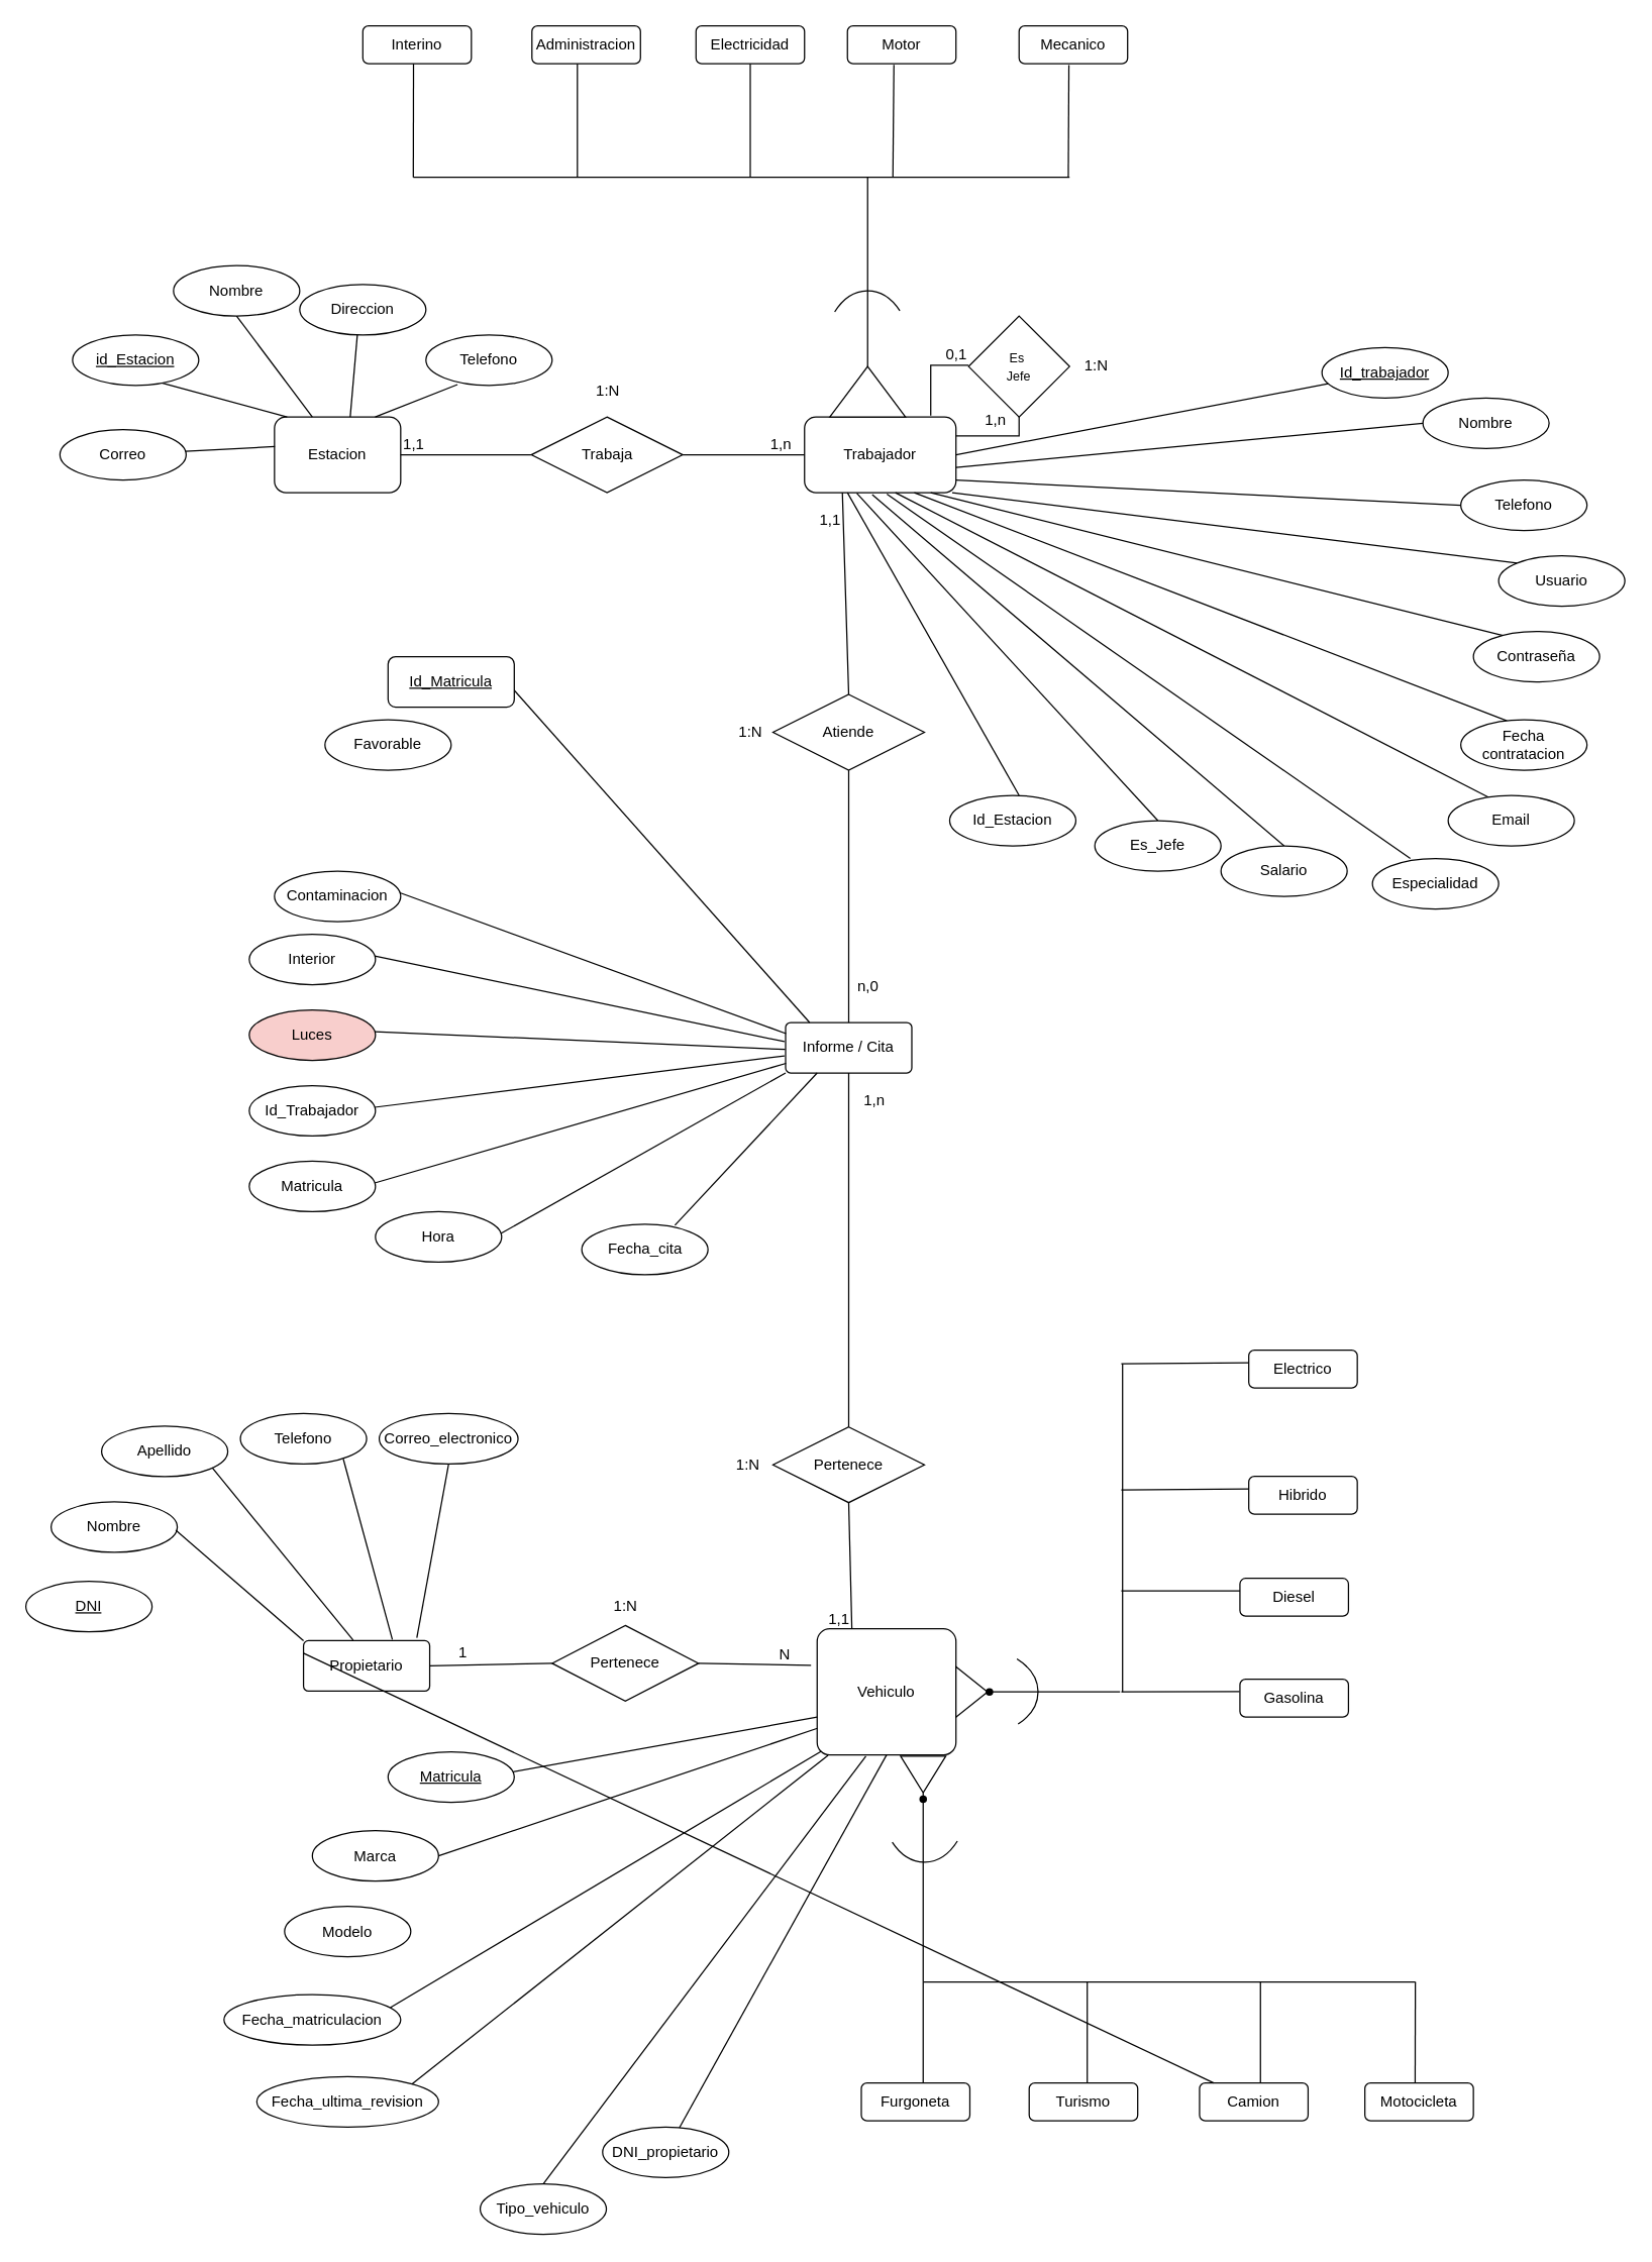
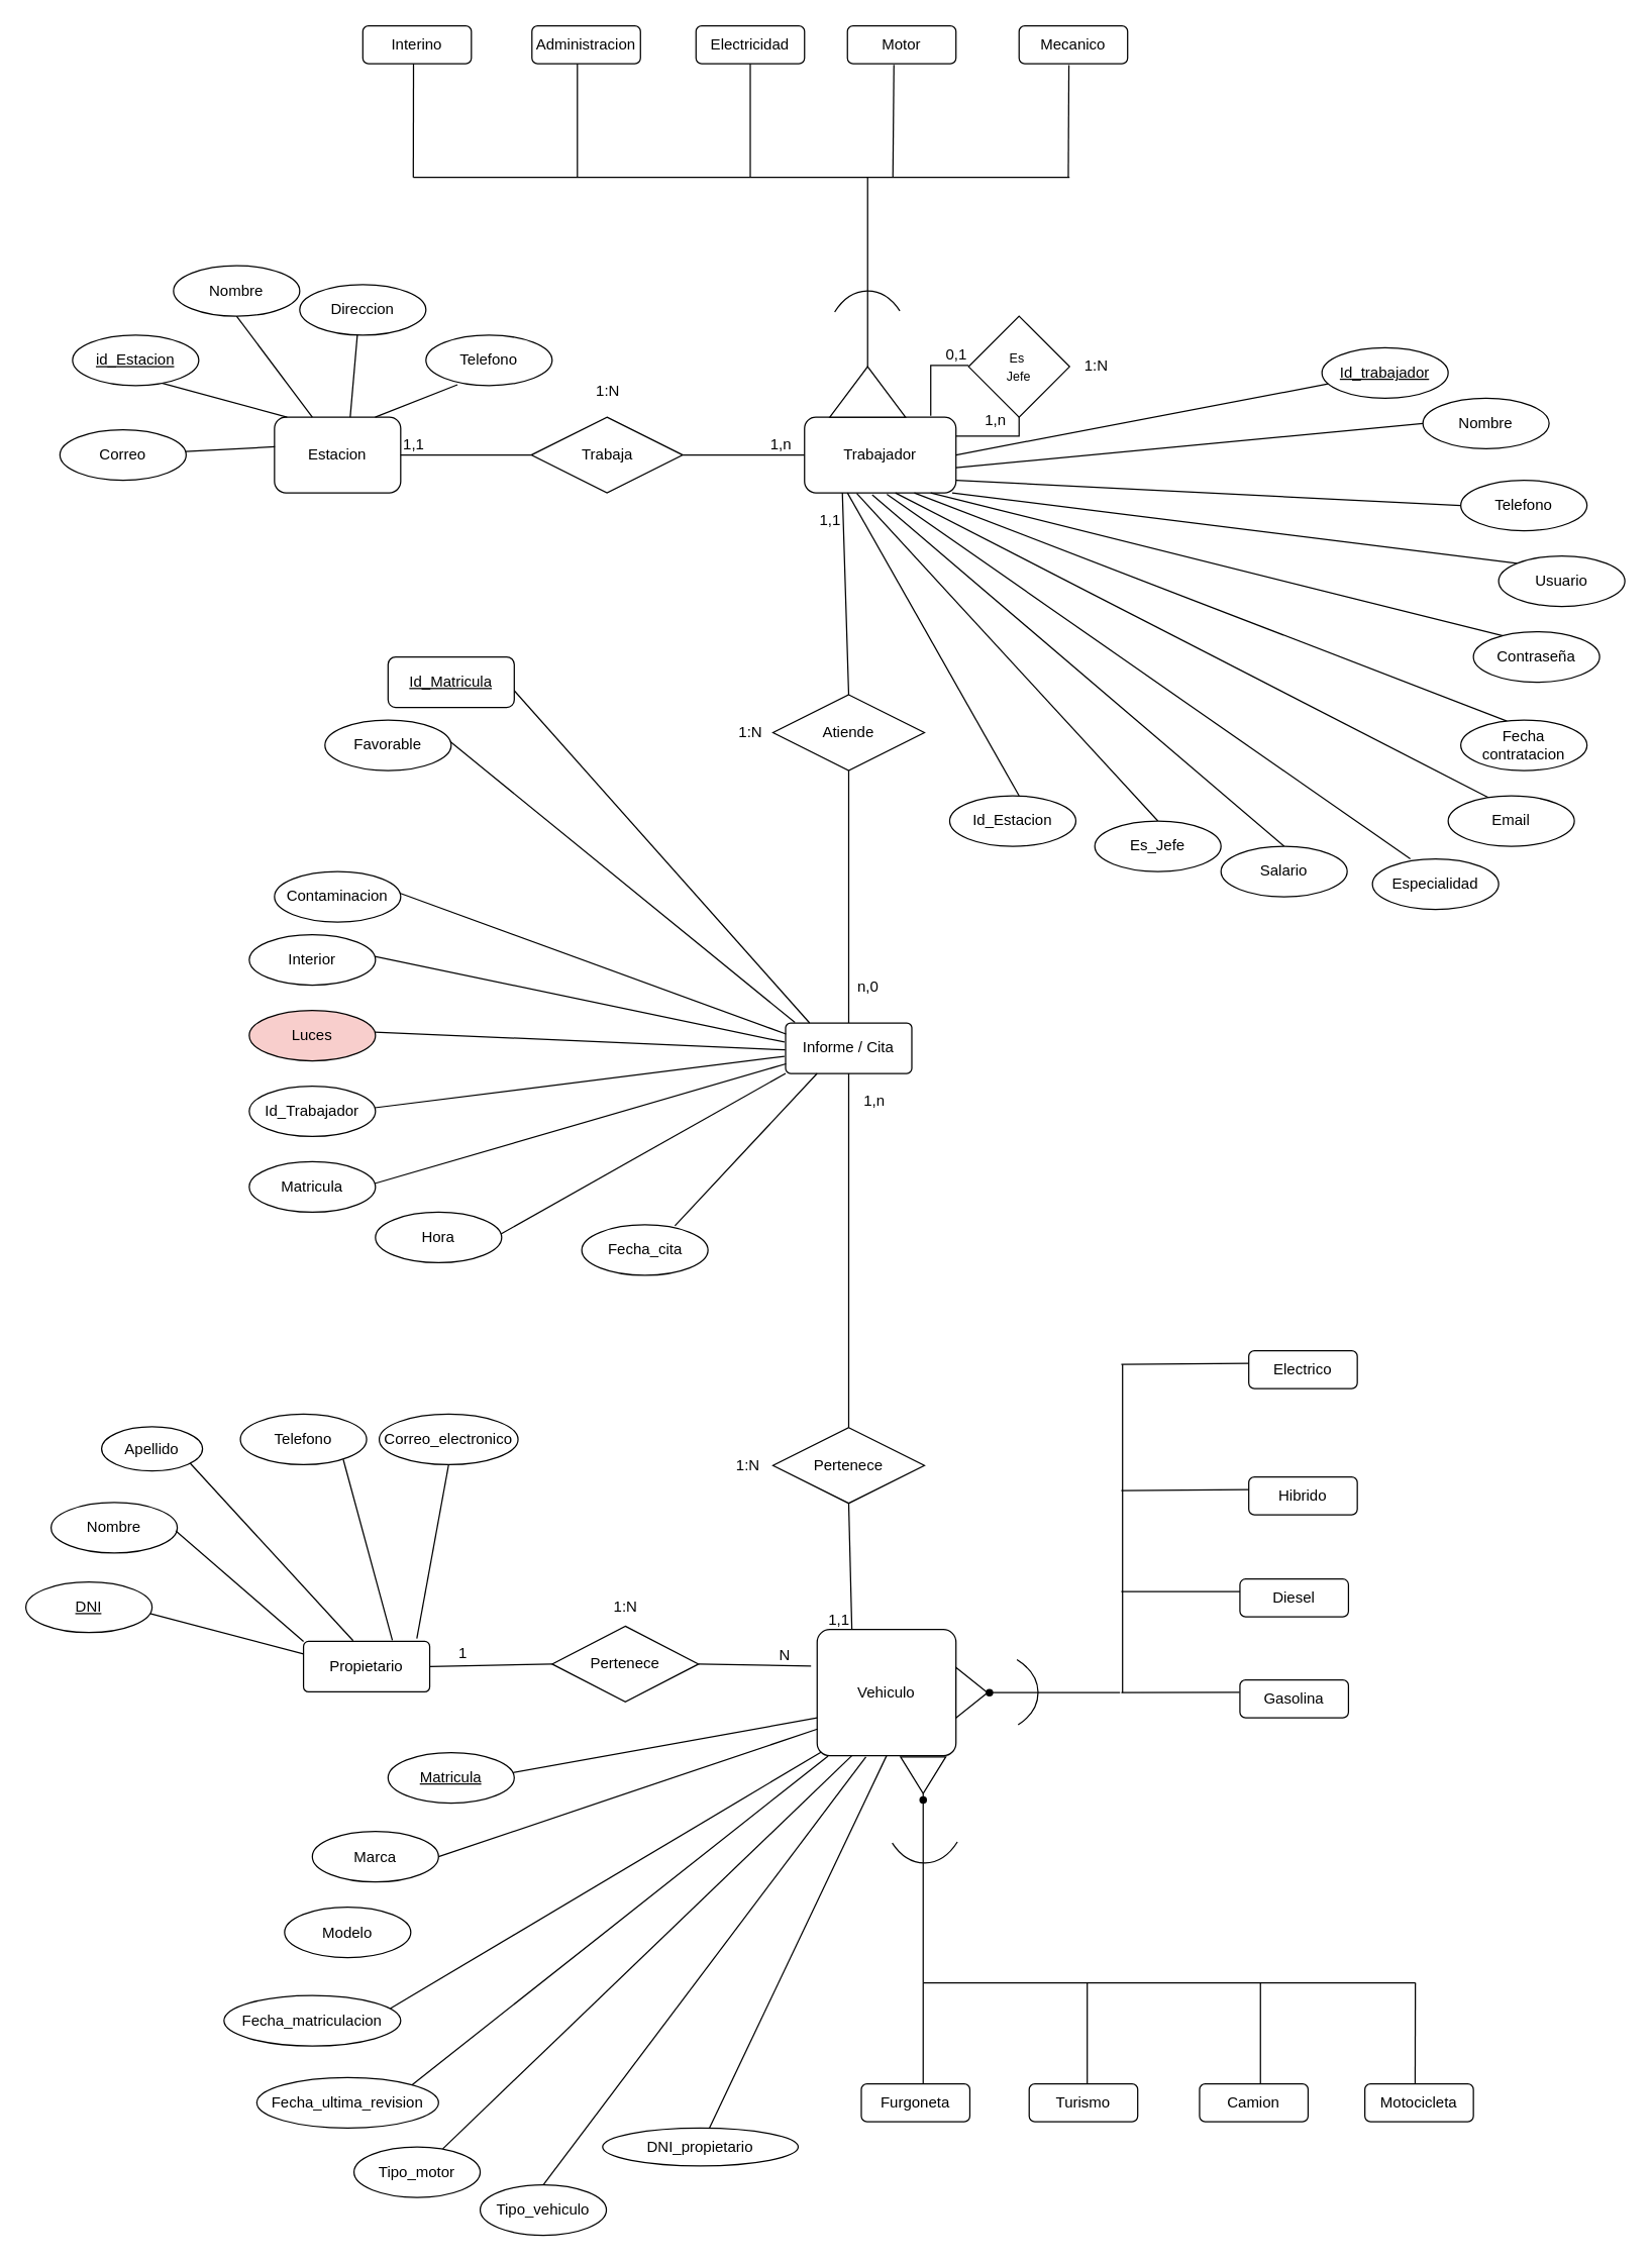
+ <mxCell id="153" value="" style="endArrow=none;html=1;rounded=0;entryX=0.994;entryY=0.43;entryDx=0;entryDy=0;entryPerimeter=0;exitX=0.074;exitY=-0.01;exitDx=0;exitDy=0;exitPerimeter=0;" parent="1" source="29" target="152" edge="1"><mxGeometry width="50" height="50" relative="1" as="geometry"><mxPoint x="572" y="803" as="sourcePoint" /><mxPoint x="722" y="760" as="targetPoint" /></mxGeometry></mxCell>
- <mxCell id="110" value="Apellido" style="ellipse;whiteSpace=wrap;html=1;align=center;" parent="1" vertex="1"><mxGeometry x="80" y="1130" width="100" height="40" as="geometry" /></mxCell>
+ <mxCell id="110" value="Apellido" style="ellipse;whiteSpace=wrap;html=1;align=center;" parent="1" vertex="1"><mxGeometry x="80" y="1130" width="80" height="35" as="geometry" /></mxCell>
- <mxCell id="106" value="" style="endArrow=none;html=1;rounded=0;exitX=0;exitY=0.25;exitDx=0;exitDy=0;" parent="1" source="39" target="49" edge="1"><mxGeometry width="50" height="50" relative="1" as="geometry"><mxPoint x="240" y="1302.5" as="sourcePoint" /><mxPoint x="240" y="1262.5" as="targetPoint" /></mxGeometry></mxCell>
+ <mxCell id="106" value="" style="endArrow=none;html=1;rounded=0;entryX=0.984;entryY=0.623;entryDx=0;entryDy=0;exitX=0;exitY=0.25;exitDx=0;exitDy=0;entryPerimeter=0;" parent="1" source="39" target="107" edge="1"><mxGeometry width="50" height="50" relative="1" as="geometry"><mxPoint x="240" y="1302.5" as="sourcePoint" /><mxPoint x="240" y="1262.5" as="targetPoint" /></mxGeometry></mxCell>
+ <mxCell id="126" value="" style="endArrow=none;html=1;rounded=0;exitX=0.25;exitY=1;exitDx=0;exitDy=0;entryX=0.704;entryY=0.036;entryDx=0;entryDy=0;entryPerimeter=0;" parent="1" source="33" target="131" edge="1"><mxGeometry width="50" height="50" relative="1" as="geometry"><mxPoint x="460.5" y="1670.59" as="sourcePoint" /><mxPoint x="354" y="1699.59" as="targetPoint" /></mxGeometry></mxCell>
- <mxCell id="133" value="DNI_propietario" style="ellipse;whiteSpace=wrap;html=1;align=center;" parent="1" vertex="1"><mxGeometry x="477" y="1685.59" width="100" height="40" as="geometry" /></mxCell>
+ <mxCell id="133" value="DNI_propietario" style="ellipse;whiteSpace=wrap;html=1;align=center;" parent="1" vertex="1"><mxGeometry x="477" y="1685.59" width="155" height="30" as="geometry" /></mxCell>
+ <mxCell id="131" value="Tipo_motor" style="ellipse;whiteSpace=wrap;html=1;align=center;" parent="1" vertex="1"><mxGeometry x="280" y="1700.59" width="100" height="40" as="geometry" /></mxCell>
